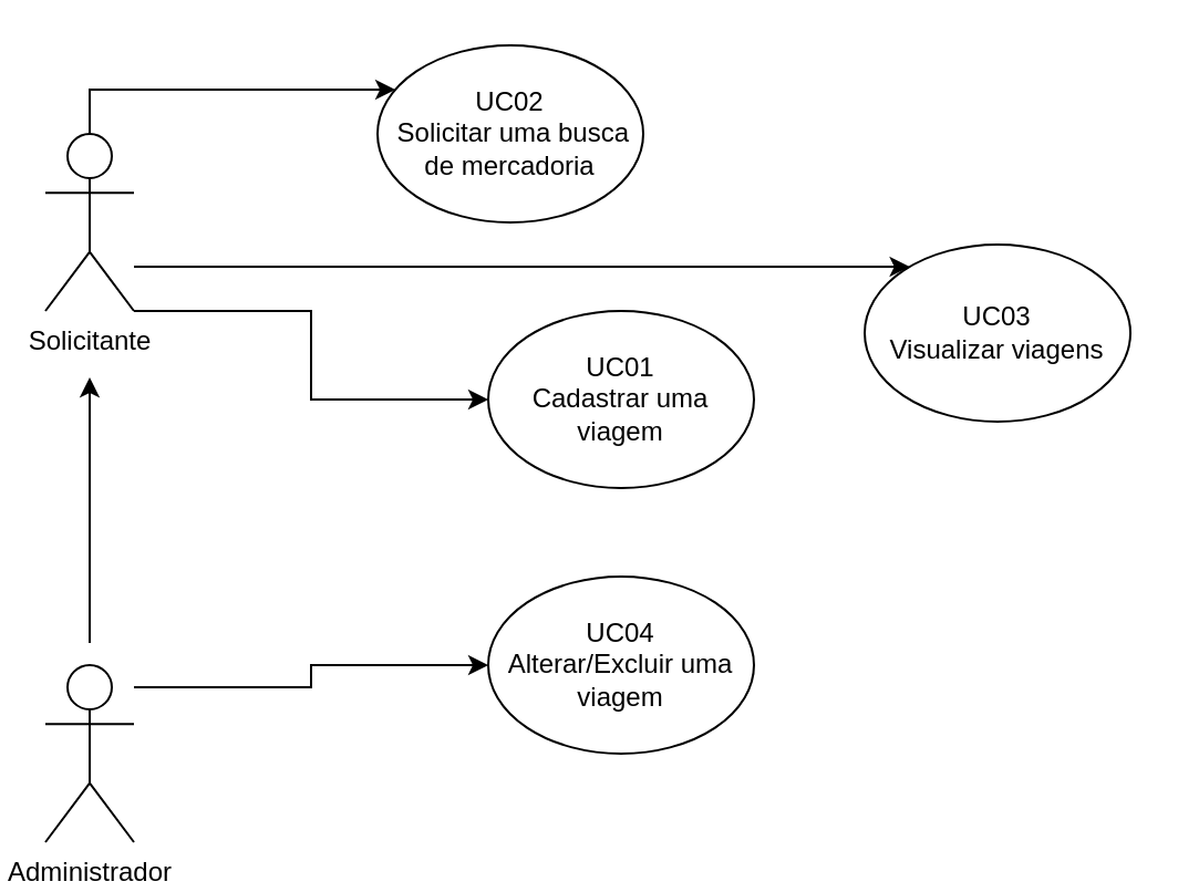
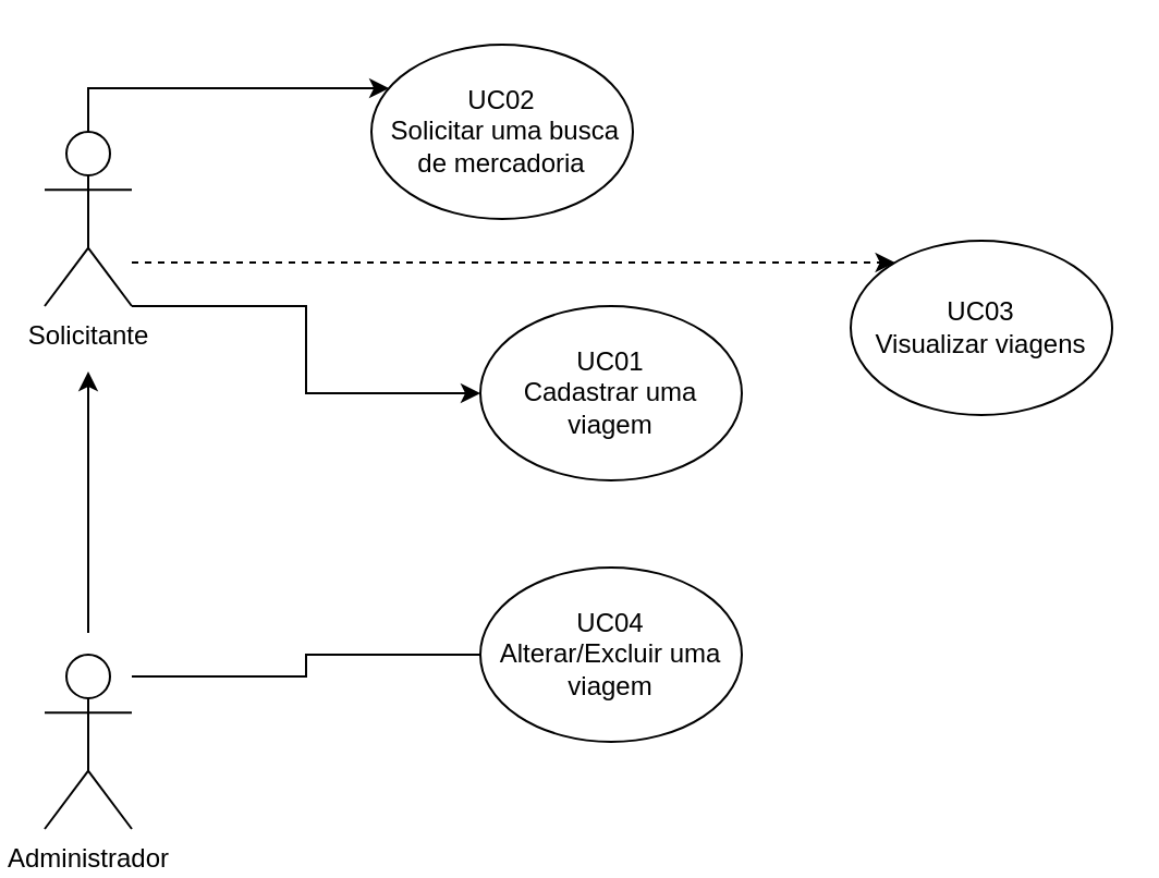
- <mxCell id="7" style="edgeStyle=orthogonalEdgeStyle;rounded=0;orthogonalLoop=1;jettySize=auto;html=1;" edge="1" parent="1" source="8" target="11"><mxGeometry relative="1" as="geometry"><Array as="points"><mxPoint x="290" y="120" /><mxPoint x="290" y="120" /></Array></mxGeometry></mxCell>
+ <mxCell id="7" style="edgeStyle=orthogonalEdgeStyle;rounded=0;orthogonalLoop=1;jettySize=auto;html=1;dashed=1;" edge="1" parent="1" source="8" target="11"><mxGeometry relative="1" as="geometry"><Array as="points"><mxPoint x="290" y="120" /><mxPoint x="290" y="120" /></Array></mxGeometry></mxCell>
- <mxCell id="3" style="edgeStyle=orthogonalEdgeStyle;rounded=0;orthogonalLoop=1;jettySize=auto;html=1;" edge="1" parent="1" source="4" target="12"><mxGeometry relative="1" as="geometry"><Array as="points"><mxPoint x="140" y="310" /><mxPoint x="140" y="300" /></Array></mxGeometry></mxCell>
+ <mxCell id="3" style="edgeStyle=orthogonalEdgeStyle;rounded=0;orthogonalLoop=1;jettySize=auto;html=1;endArrow=none;" edge="1" parent="1" source="4" target="12"><mxGeometry relative="1" as="geometry"><Array as="points"><mxPoint x="140" y="310" /><mxPoint x="140" y="300" /></Array></mxGeometry></mxCell>
